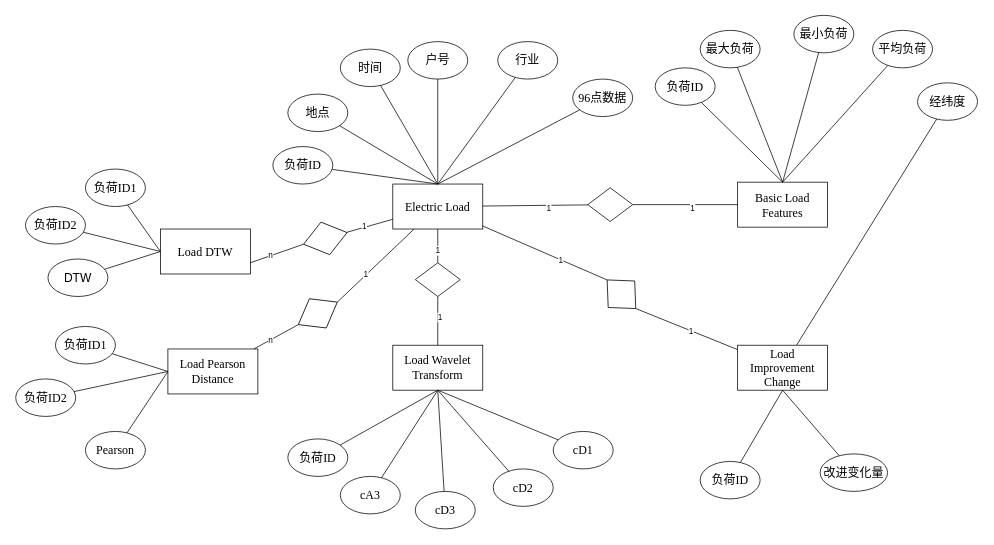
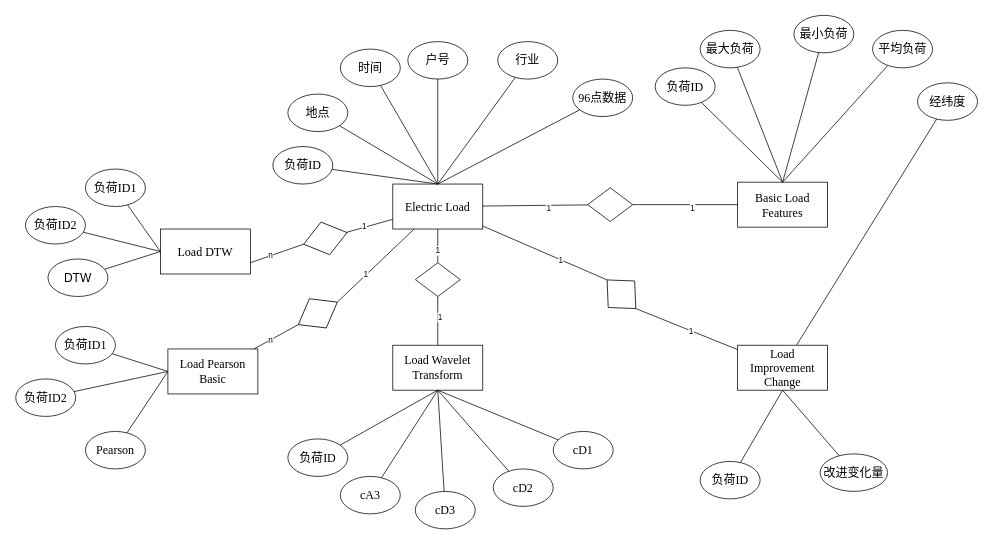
- <mxCell id="29" value="&lt;span style=&quot;text-align: start; font-size: 12pt; font-family: &amp;quot;Times New Roman&amp;quot;, serif;&quot; lang=&quot;EN-US&quot;&gt;Load Pearson Distance&lt;/span&gt;&lt;span style=&quot;font-size: medium; text-align: start;&quot;&gt;&lt;/span&gt;" style="rounded=0;whiteSpace=wrap;html=1;" vertex="1" parent="1"><mxGeometry x="223" y="465" width="120" height="60" as="geometry" /></mxCell>
+ <mxCell id="29" value="&lt;span style=&quot;text-align: start; font-size: 12pt; font-family: &amp;quot;Times New Roman&amp;quot;, serif;&quot; lang=&quot;EN-US&quot;&gt;Load Pearson Basic&lt;/span&gt;&lt;span style=&quot;font-size: medium; text-align: start;&quot;&gt;&lt;/span&gt;" style="rounded=0;whiteSpace=wrap;html=1;" vertex="1" parent="1"><mxGeometry x="223" y="465" width="120" height="60" as="geometry" /></mxCell>
